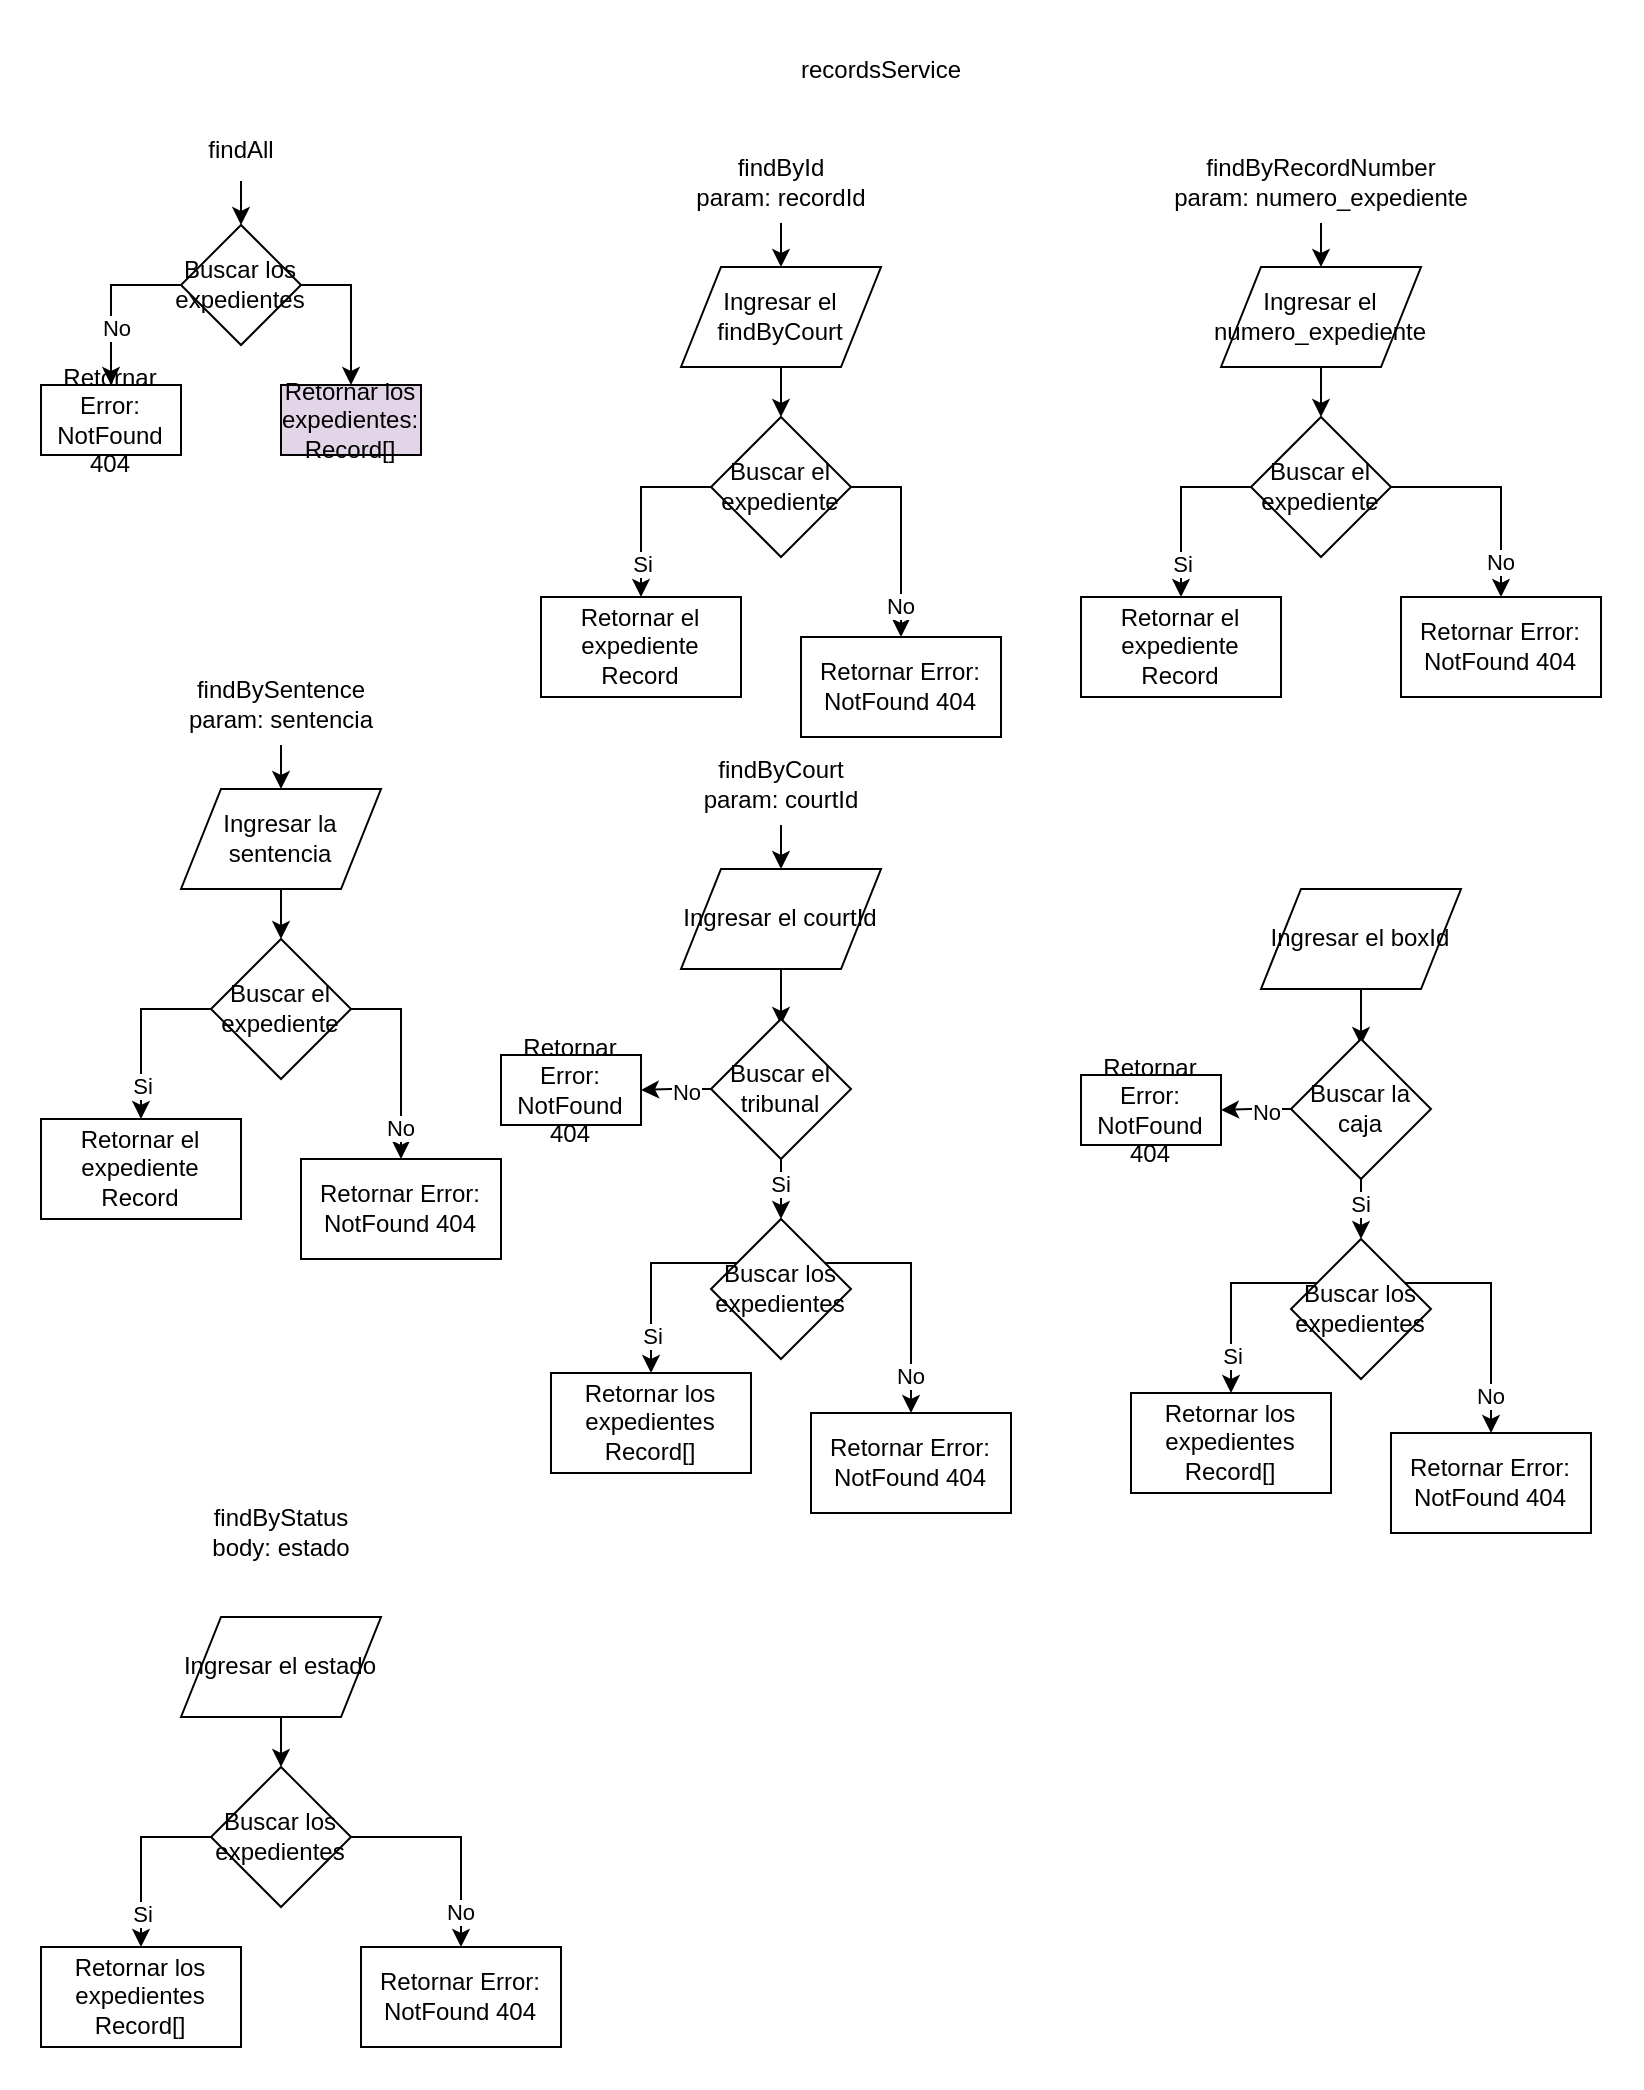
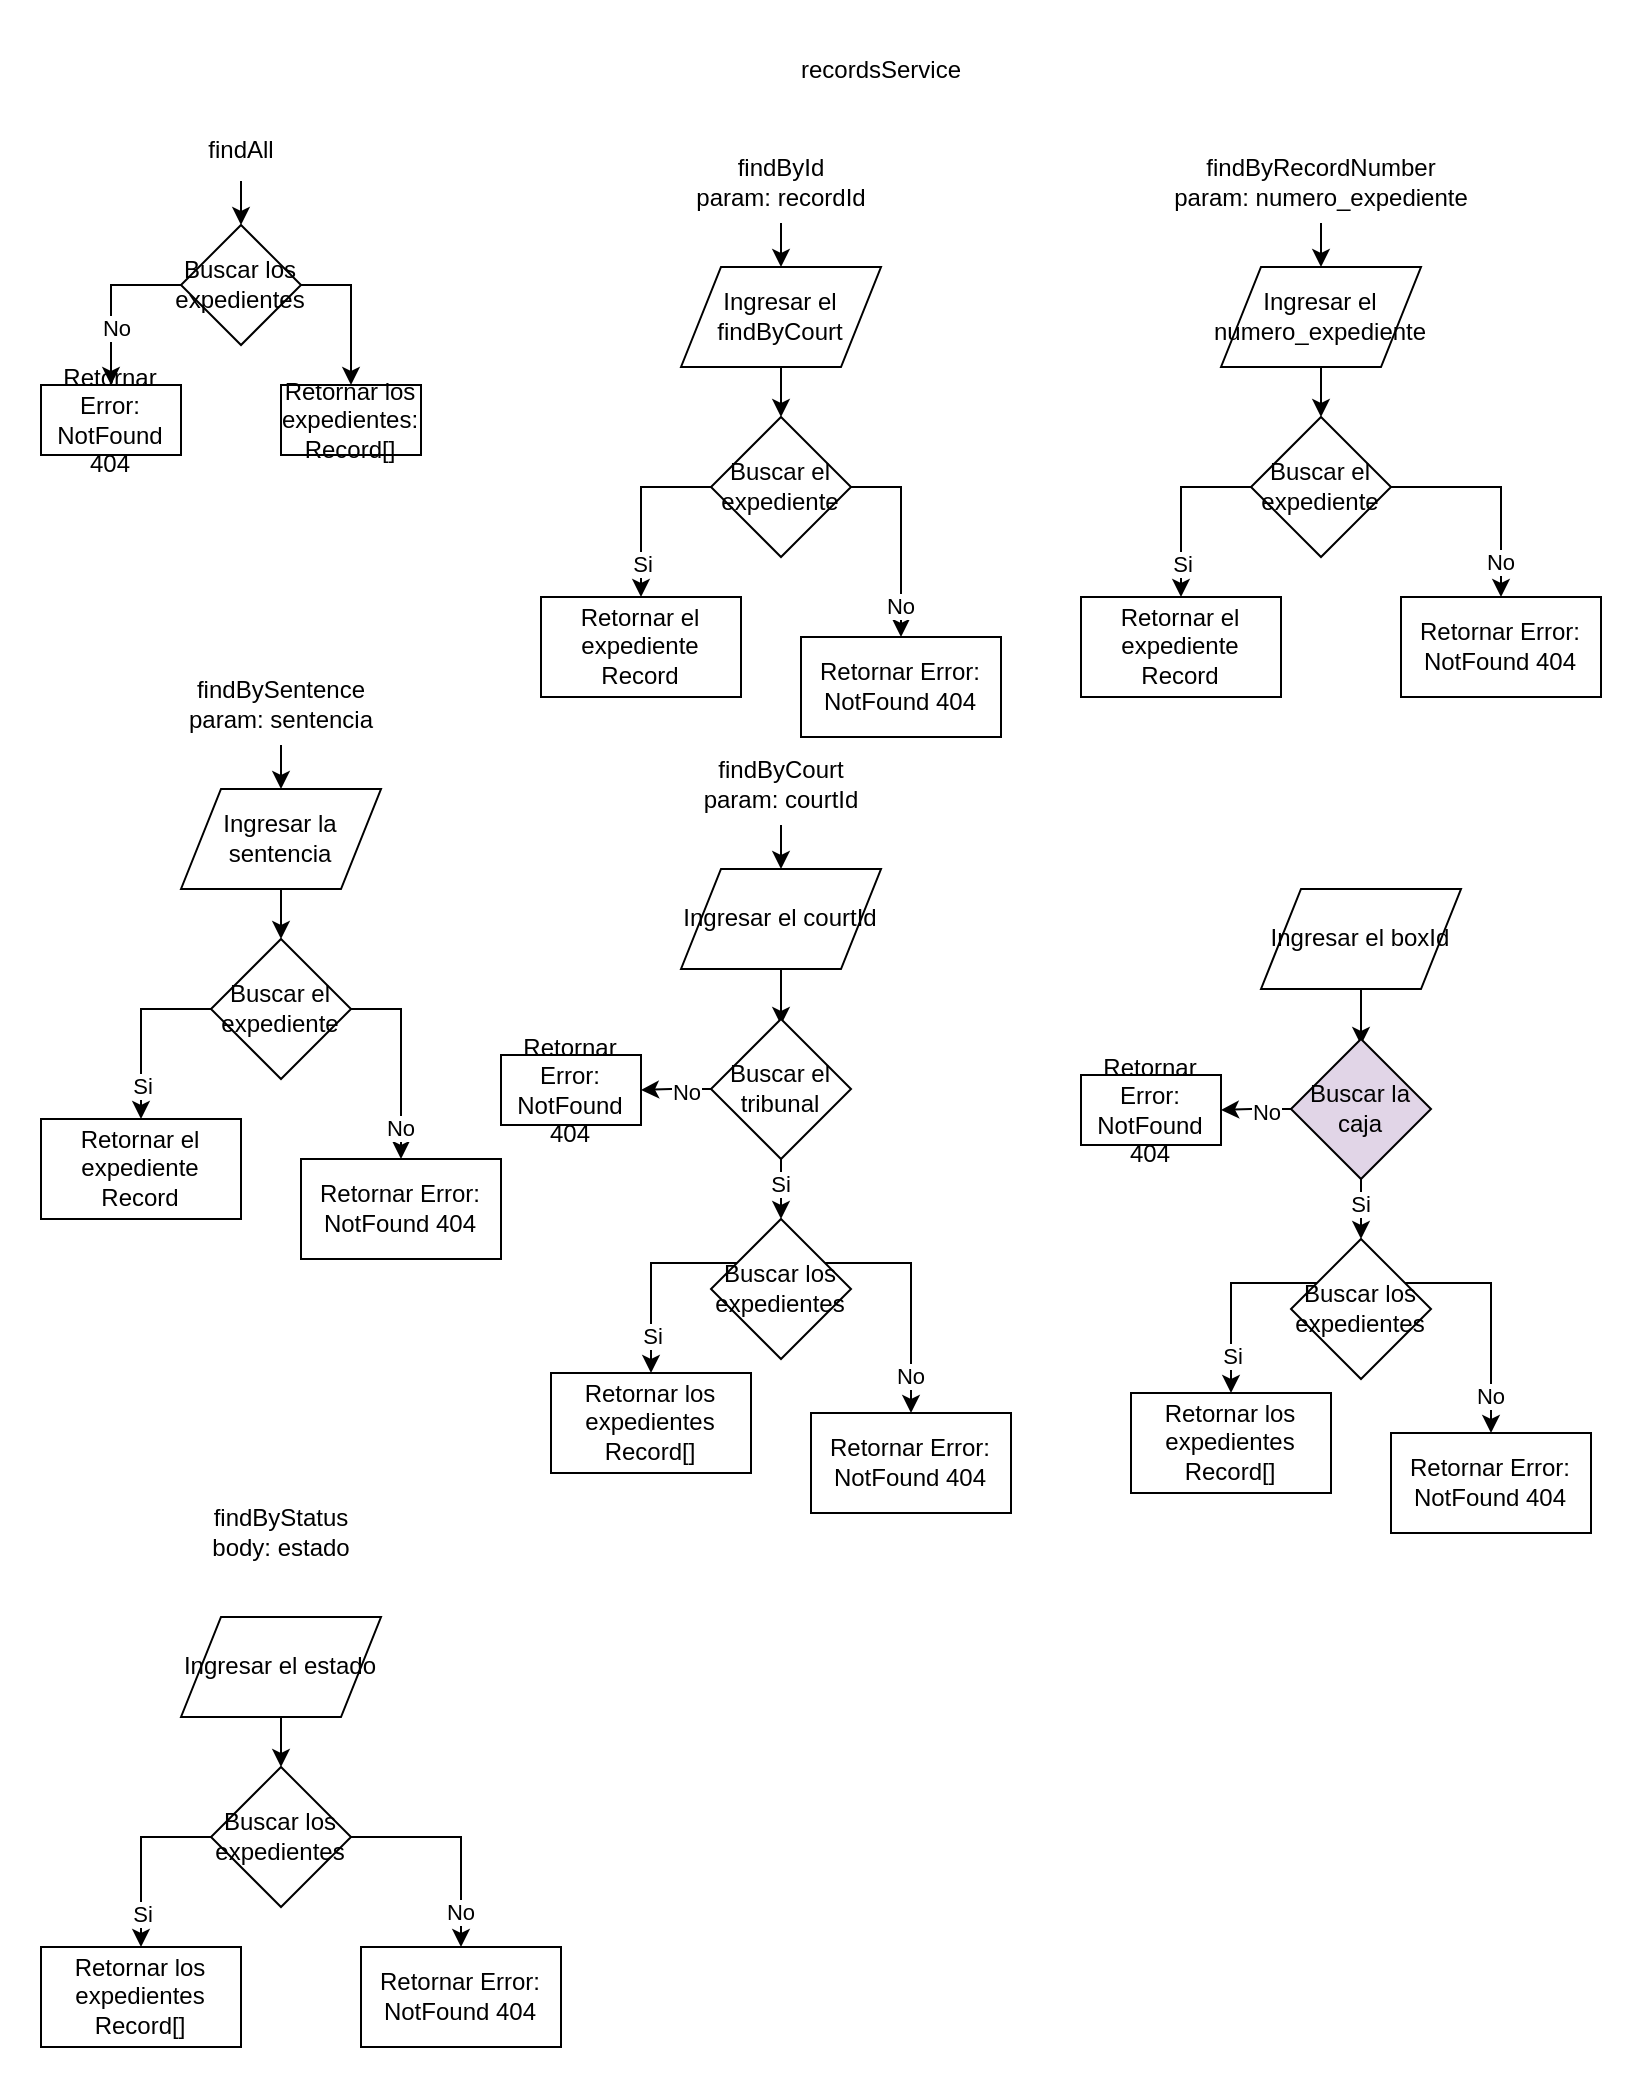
- <mxCell id="9" value="Retornar los expedientes: Record[]" style="rounded=0;whiteSpace=wrap;html=1;fillColor=#e1d5e7;" vertex="1" parent="1"><mxGeometry x="140" y="192" width="70" height="35" as="geometry" /></mxCell>
+ <mxCell id="9" value="Retornar los expedientes: Record[]" style="rounded=0;whiteSpace=wrap;html=1;" vertex="1" parent="1"><mxGeometry x="140" y="192" width="70" height="35" as="geometry" /></mxCell>
- <mxCell id="74" value="Buscar la caja" style="rhombus;whiteSpace=wrap;html=1;" vertex="1" parent="1"><mxGeometry x="645" y="519" width="70" height="70" as="geometry" /></mxCell>
+ <mxCell id="74" value="Buscar la caja" style="rhombus;whiteSpace=wrap;html=1;fillColor=#e1d5e7;" vertex="1" parent="1"><mxGeometry x="645" y="519" width="70" height="70" as="geometry" /></mxCell>
